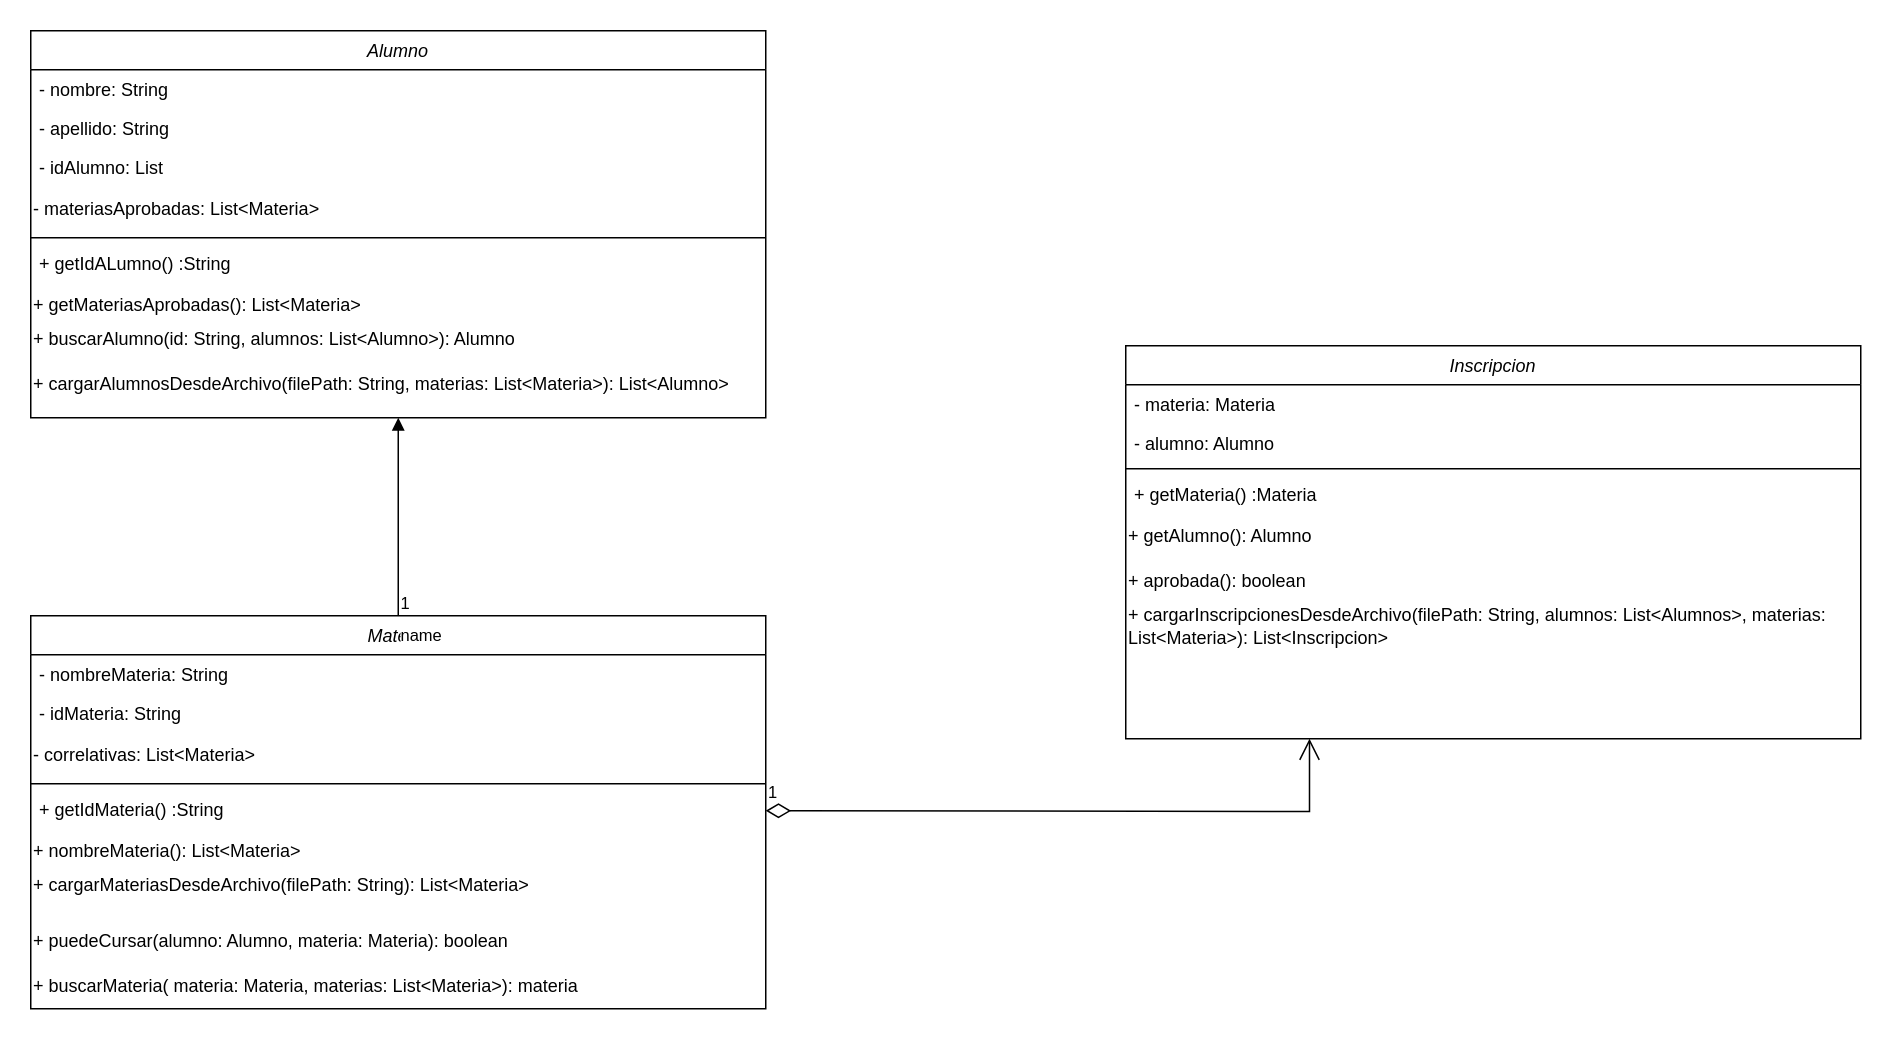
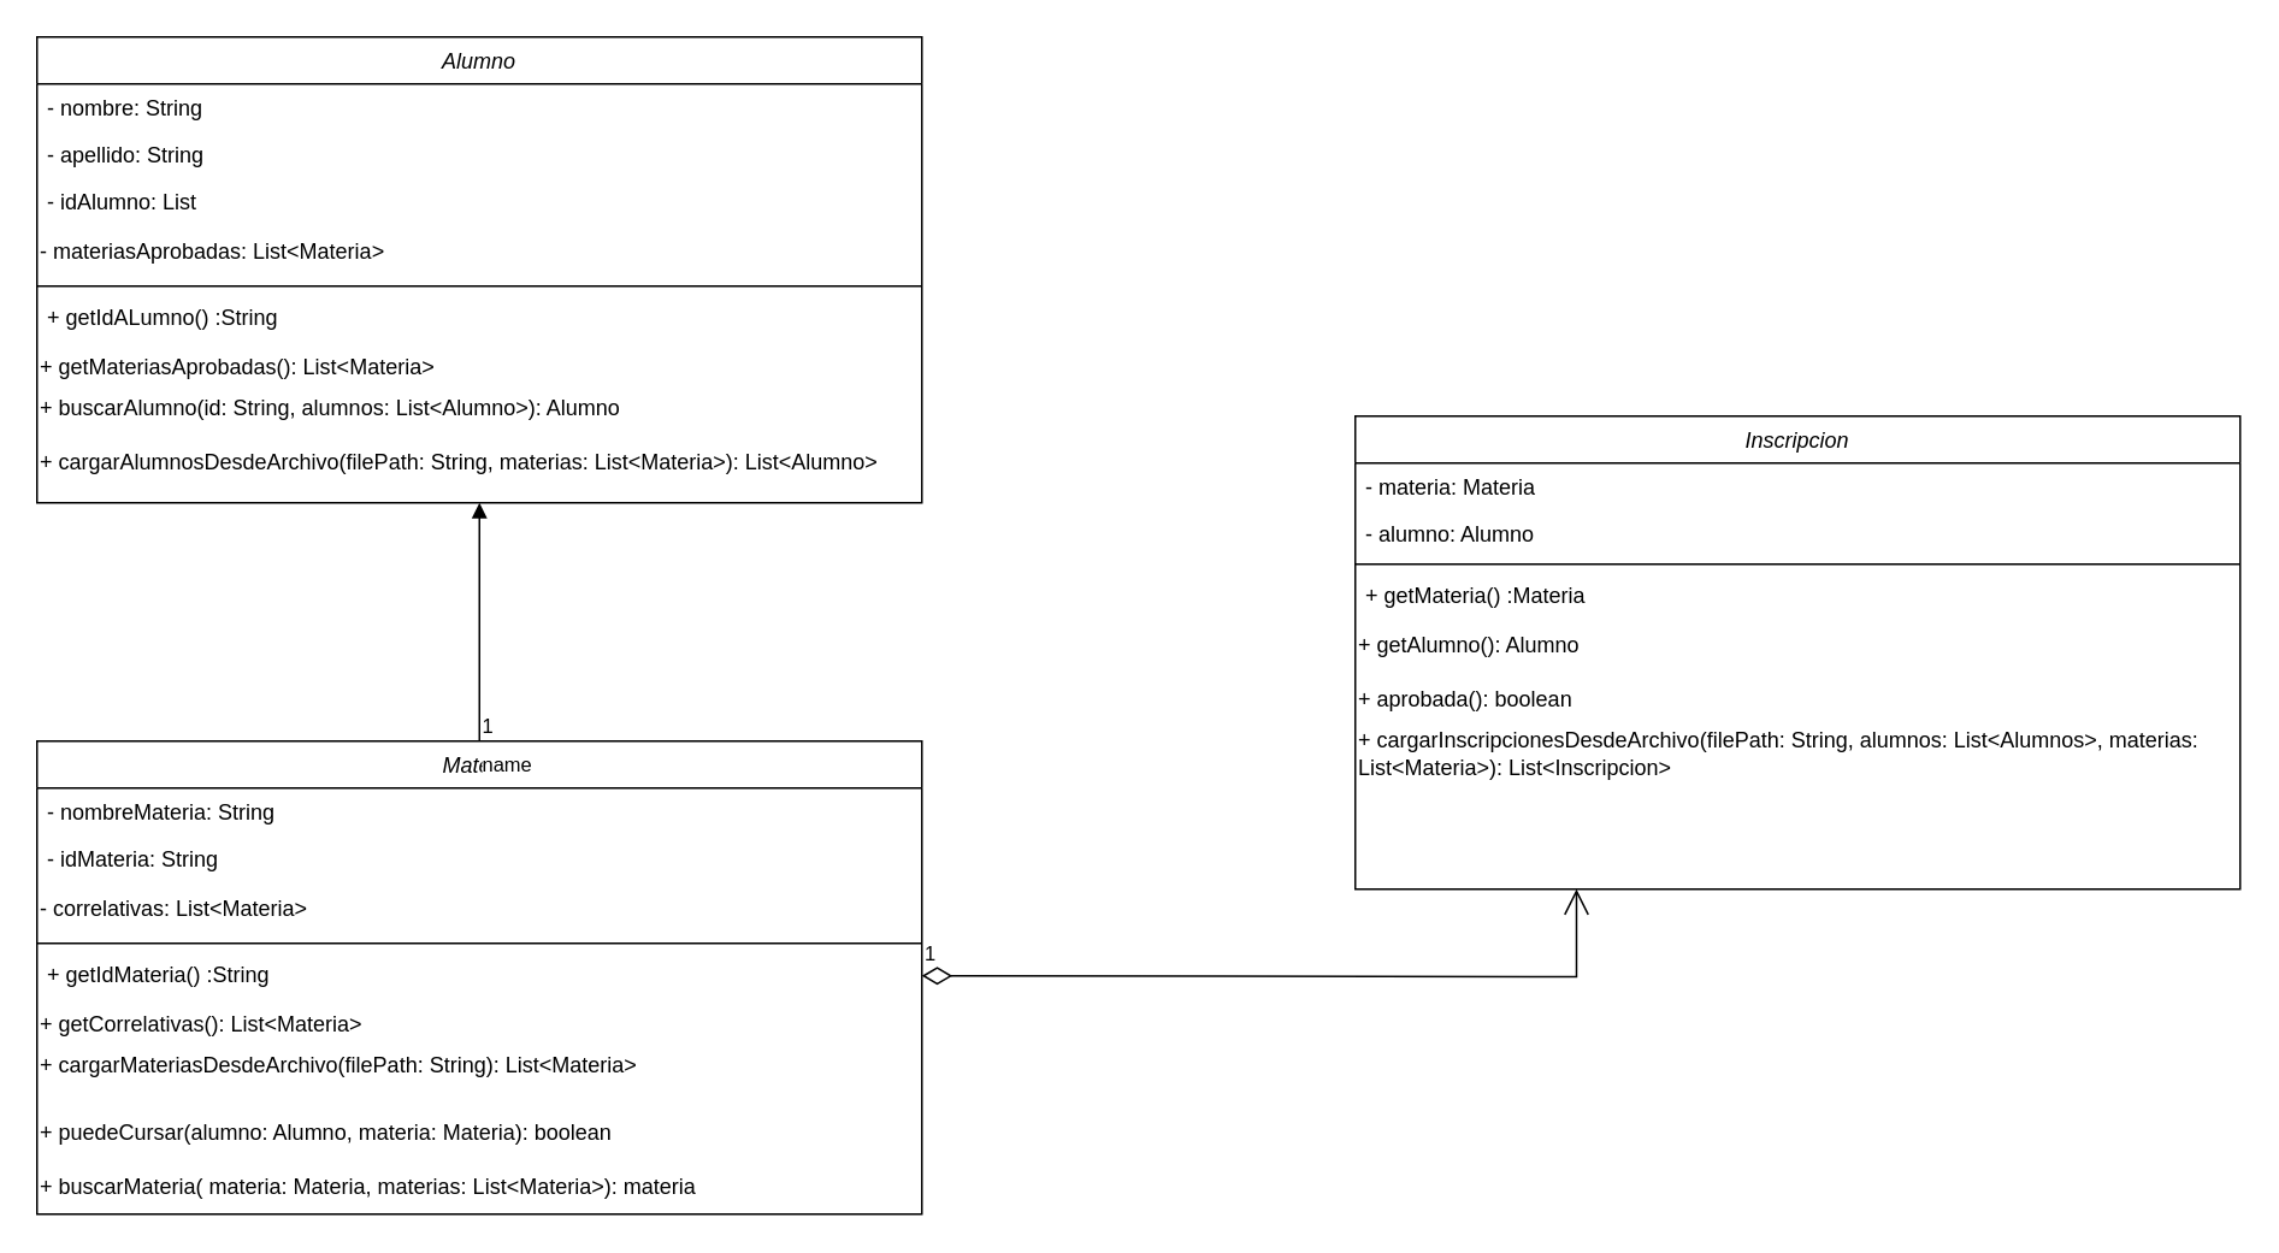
- <mxCell id="18" value="+ nombreMateria(): List&amp;lt;Materia&amp;gt;" style="text;strokeColor=none;align=left;fillColor=none;html=1;verticalAlign=middle;whiteSpace=wrap;rounded=0;" vertex="1" parent="12"><mxGeometry y="142" width="490" height="30" as="geometry" /></mxCell>
+ <mxCell id="18" value="+ getCorrelativas(): List&amp;lt;Materia&amp;gt;" style="text;strokeColor=none;align=left;fillColor=none;html=1;verticalAlign=middle;whiteSpace=wrap;rounded=0;" vertex="1" parent="12"><mxGeometry y="142" width="490" height="30" as="geometry" /></mxCell>
